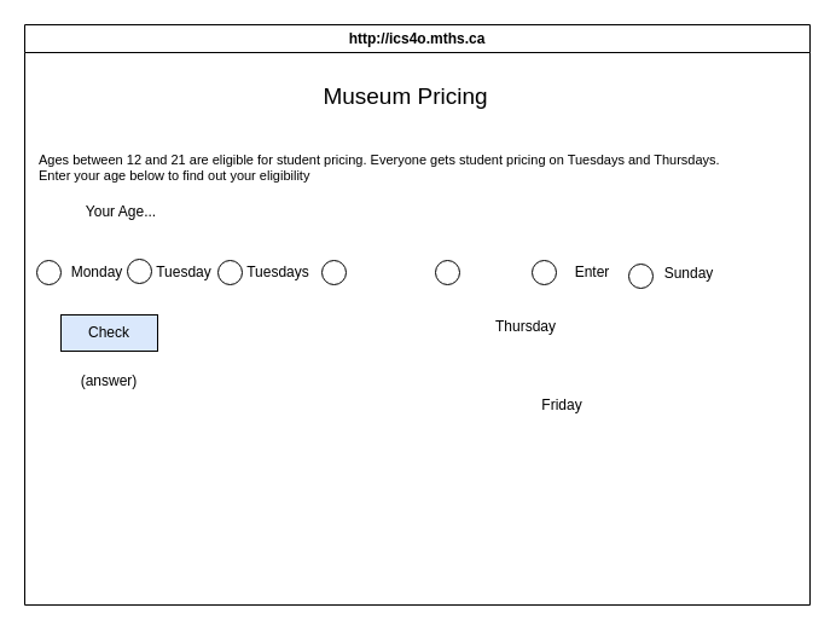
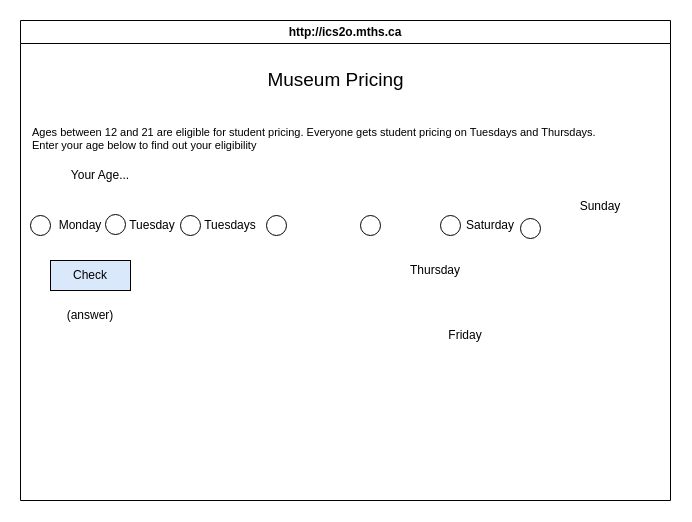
- <mxCell id="2" value="http://ics4o.mths.ca" style="swimlane;whiteSpace=wrap;html=1;" parent="1" vertex="1"><mxGeometry x="20" y="20" width="650" height="480" as="geometry" /></mxCell>
+ <mxCell id="2" value="http://ics2o.mths.ca" style="swimlane;whiteSpace=wrap;html=1;" parent="1" vertex="1"><mxGeometry x="20" y="20" width="650" height="480" as="geometry" /></mxCell>
- <mxCell id="6" value="Enter" style="text;html=1;strokeColor=none;fillColor=none;align=center;verticalAlign=middle;whiteSpace=wrap;rounded=0;" parent="2" vertex="1"><mxGeometry x="440" y="190" width="60" height="30" as="geometry" /></mxCell>
+ <mxCell id="6" value="Saturday" style="text;html=1;strokeColor=none;fillColor=none;align=center;verticalAlign=middle;whiteSpace=wrap;rounded=0;" parent="2" vertex="1"><mxGeometry x="440" y="190" width="60" height="30" as="geometry" /></mxCell>
- <mxCell id="8" value="Sunday" style="text;html=1;strokeColor=none;fillColor=none;align=center;verticalAlign=middle;whiteSpace=wrap;rounded=0;" parent="2" vertex="1"><mxGeometry x="520" y="191" width="60" height="30" as="geometry" /></mxCell>
+ <mxCell id="8" value="Sunday" style="text;html=1;strokeColor=none;fillColor=none;align=center;verticalAlign=middle;whiteSpace=wrap;rounded=0;" parent="2" vertex="1"><mxGeometry x="550" y="171" width="60" height="30" as="geometry" /></mxCell>
